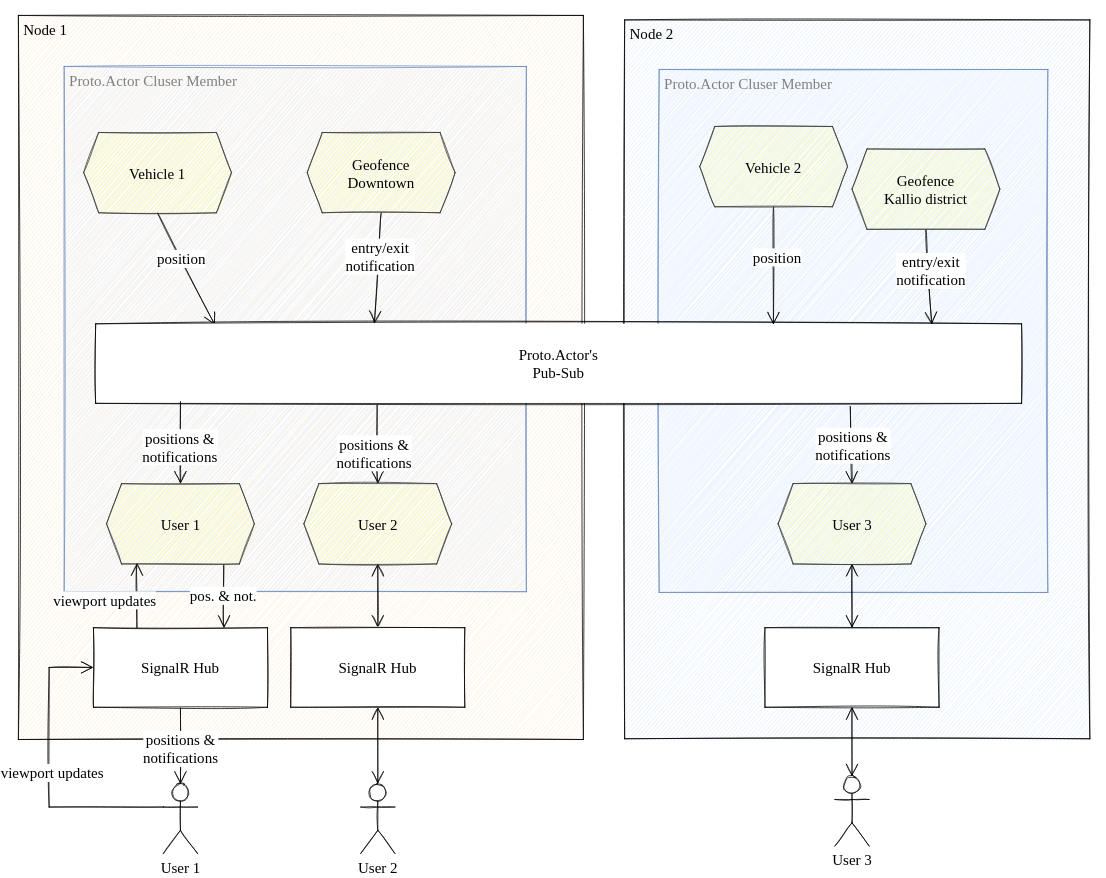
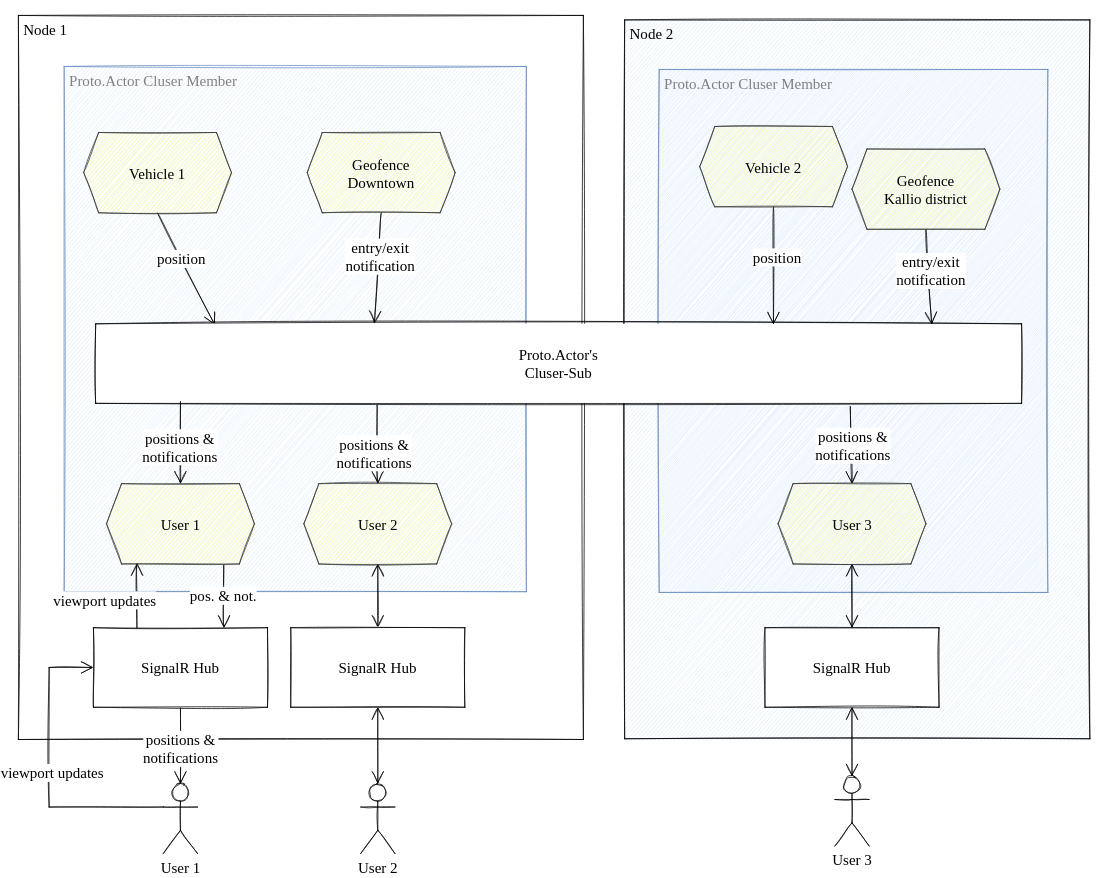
- <mxCell id="3" value="Node 1" style="whiteSpace=wrap;html=1;hachureGap=4;pointerEvents=0;fontFamily=Architects Daughter;fontSource=https%3A%2F%2Ffonts.googleapis.com%2Fcss%3Ffamily%3DArchitects%2BDaughter;fontSize=20;align=left;verticalAlign=top;spacingLeft=5;sketch=1;fillColor=#ffe6cc;" parent="1" vertex="1"><mxGeometry x="20" y="20" width="753" height="965" as="geometry" /></mxCell>
+ <mxCell id="3" value="Node 1" style="whiteSpace=wrap;html=1;hachureGap=4;pointerEvents=0;fontFamily=Architects Daughter;fontSource=https%3A%2F%2Ffonts.googleapis.com%2Fcss%3Ffamily%3DArchitects%2BDaughter;fontSize=20;align=left;verticalAlign=top;spacingLeft=5;sketch=1;" parent="1" vertex="1"><mxGeometry x="20" y="20" width="753" height="965" as="geometry" /></mxCell>
- <mxCell id="18" value="Proto.Actor's&lt;br&gt;Pub-Sub" style="whiteSpace=wrap;html=1;hachureGap=4;pointerEvents=0;fontFamily=Architects Daughter;fontSource=https%3A%2F%2Ffonts.googleapis.com%2Fcss%3Ffamily%3DArchitects%2BDaughter;fontSize=20;sketch=1;" parent="1" vertex="1"><mxGeometry x="123" y="431" width="1234" height="106" as="geometry" /></mxCell>
+ <mxCell id="18" value="Proto.Actor's&lt;br&gt;Cluser-Sub" style="whiteSpace=wrap;html=1;hachureGap=4;pointerEvents=0;fontFamily=Architects Daughter;fontSource=https%3A%2F%2Ffonts.googleapis.com%2Fcss%3Ffamily%3DArchitects%2BDaughter;fontSize=20;sketch=1;" parent="1" vertex="1"><mxGeometry x="123" y="431" width="1234" height="106" as="geometry" /></mxCell>
